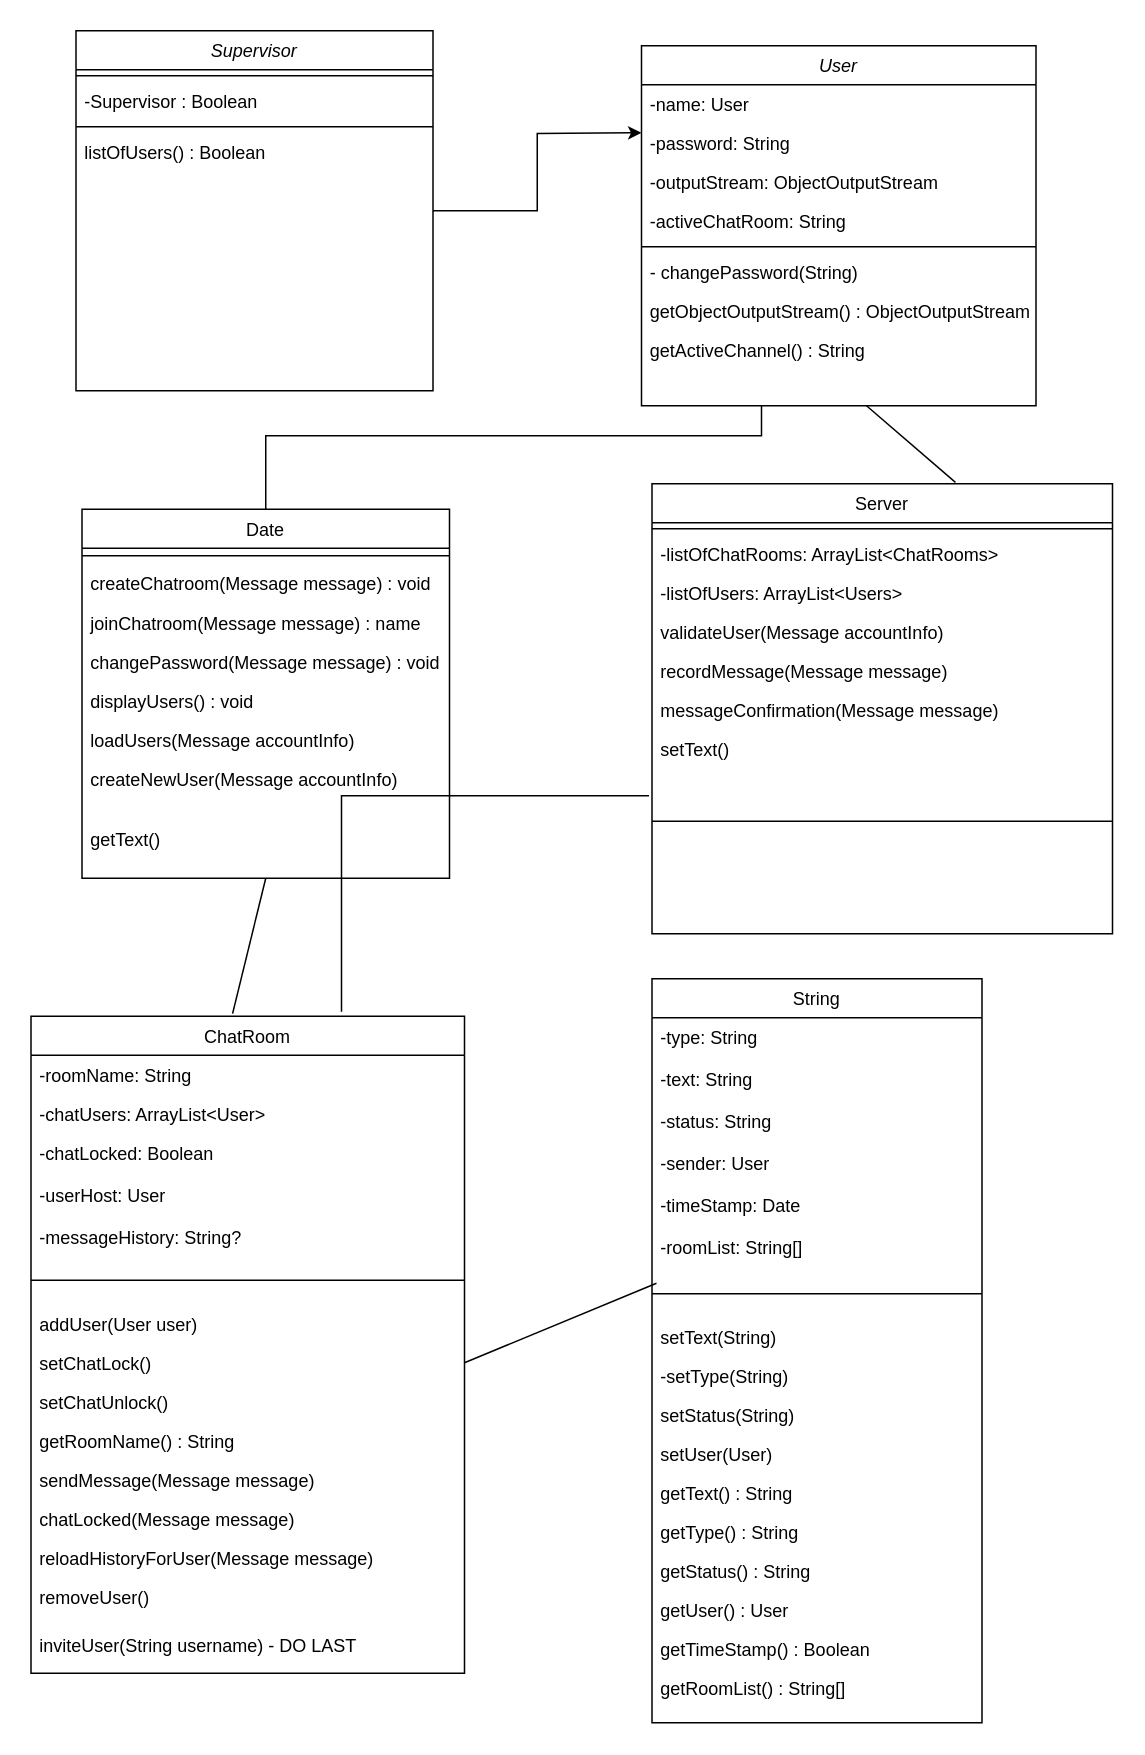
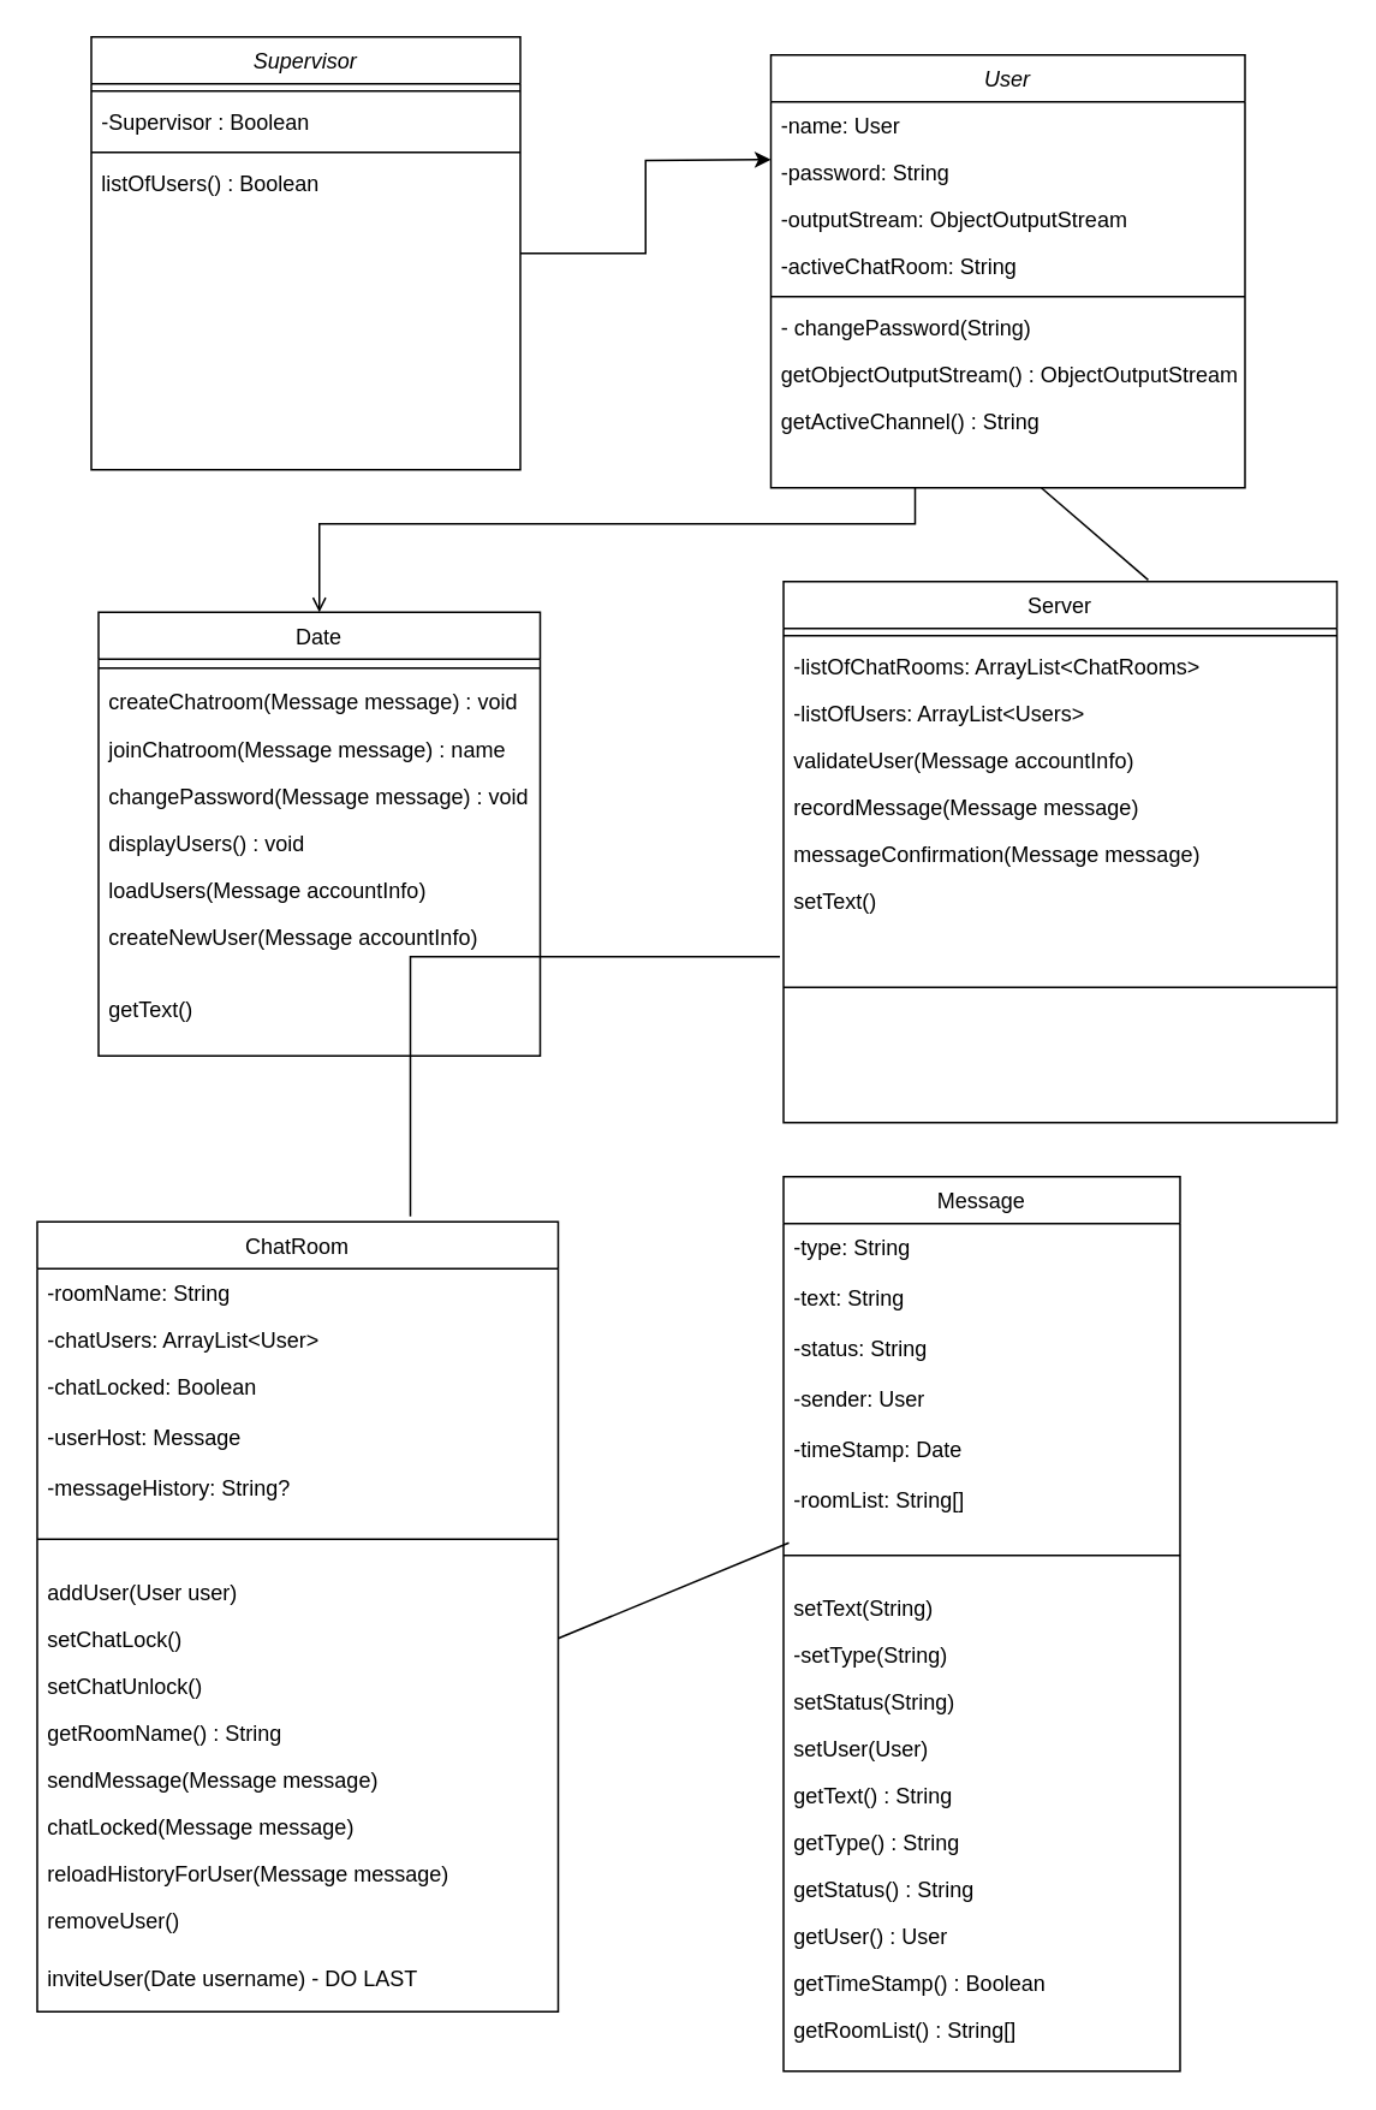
- <mxCell id="2" style="edgeStyle=orthogonalEdgeStyle;rounded=0;orthogonalLoop=1;jettySize=auto;html=1;endArrow=none;endFill=0;" parent="1" source="4" target="40" edge="1"><mxGeometry relative="1" as="geometry"><Array as="points"><mxPoint x="507" y="290" /></Array></mxGeometry></mxCell>
+ <mxCell id="2" style="edgeStyle=orthogonalEdgeStyle;rounded=0;orthogonalLoop=1;jettySize=auto;html=1;endArrow=open;endFill=0;" parent="1" source="4" target="40" edge="1"><mxGeometry relative="1" as="geometry"><Array as="points"><mxPoint x="507" y="290" /></Array></mxGeometry></mxCell>
- <mxCell id="39" style="edgeStyle=none;rounded=0;orthogonalLoop=1;jettySize=auto;html=1;exitX=0.5;exitY=1;exitDx=0;exitDy=0;entryX=0.465;entryY=-0.004;entryDx=0;entryDy=0;entryPerimeter=0;fontColor=#FF0000;endArrow=none;endFill=0;" parent="1" source="40" target="55" edge="1"><mxGeometry relative="1" as="geometry" /></mxCell>
- <mxCell id="13" value="String" style="swimlane;fontStyle=0;align=center;verticalAlign=top;childLayout=stackLayout;horizontal=1;startSize=26;horizontalStack=0;resizeParent=1;resizeLast=0;collapsible=1;marginBottom=0;rounded=0;shadow=0;strokeWidth=1;" parent="1" vertex="1"><mxGeometry x="434" y="652" width="220" height="496" as="geometry"><mxRectangle x="130" y="380" width="160" height="26" as="alternateBounds" /></mxGeometry></mxCell>
+ <mxCell id="13" value="Message" style="swimlane;fontStyle=0;align=center;verticalAlign=top;childLayout=stackLayout;horizontal=1;startSize=26;horizontalStack=0;resizeParent=1;resizeLast=0;collapsible=1;marginBottom=0;rounded=0;shadow=0;strokeWidth=1;" parent="1" vertex="1"><mxGeometry x="434" y="652" width="220" height="496" as="geometry"><mxRectangle x="130" y="380" width="160" height="26" as="alternateBounds" /></mxGeometry></mxCell>
- <mxCell id="59" value="-userHost: User" style="text;align=left;verticalAlign=top;spacingLeft=4;spacingRight=4;overflow=hidden;rotatable=0;points=[[0,0.5],[1,0.5]];portConstraint=eastwest;rounded=0;shadow=0;html=0;" parent="55" vertex="1"><mxGeometry y="106" width="289" height="28" as="geometry" /></mxCell>
+ <mxCell id="59" value="-userHost: Message" style="text;align=left;verticalAlign=top;spacingLeft=4;spacingRight=4;overflow=hidden;rotatable=0;points=[[0,0.5],[1,0.5]];portConstraint=eastwest;rounded=0;shadow=0;html=0;" parent="55" vertex="1"><mxGeometry y="106" width="289" height="28" as="geometry" /></mxCell>
- <mxCell id="70" value="inviteUser(String username) - DO LAST" style="text;align=left;verticalAlign=top;spacingLeft=4;spacingRight=4;overflow=hidden;rotatable=0;points=[[0,0.5],[1,0.5]];portConstraint=eastwest;" parent="55" vertex="1"><mxGeometry y="406" width="289" height="26" as="geometry" /></mxCell>
+ <mxCell id="70" value="inviteUser(Date username) - DO LAST" style="text;align=left;verticalAlign=top;spacingLeft=4;spacingRight=4;overflow=hidden;rotatable=0;points=[[0,0.5],[1,0.5]];portConstraint=eastwest;" parent="55" vertex="1"><mxGeometry y="406" width="289" height="26" as="geometry" /></mxCell>
